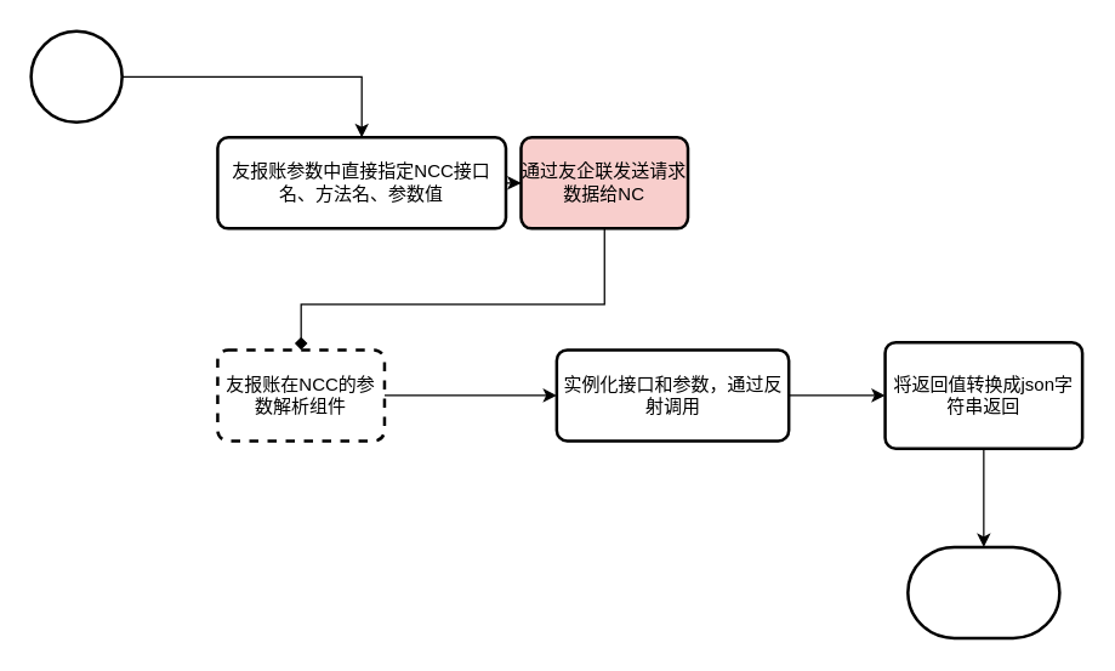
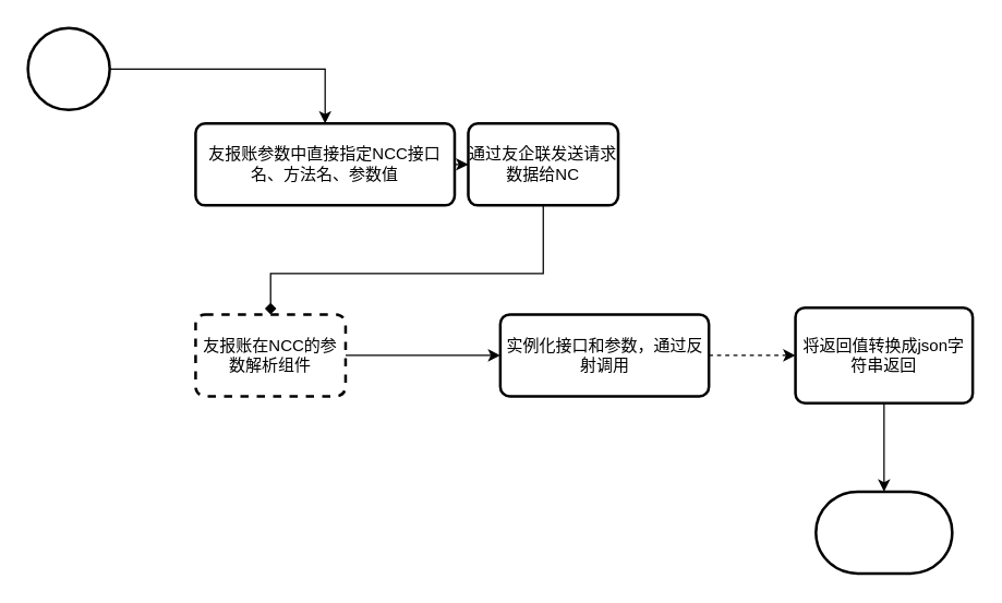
- <mxCell id="5" value="" style="edgeStyle=orthogonalEdgeStyle;rounded=0;orthogonalLoop=1;jettySize=auto;html=1;" edge="1" parent="1" source="6" target="8"><mxGeometry relative="1" as="geometry" /></mxCell>
+ <mxCell id="5" value="" style="edgeStyle=orthogonalEdgeStyle;rounded=0;orthogonalLoop=1;jettySize=auto;html=1;dashed=1;" edge="1" parent="1" source="6" target="8"><mxGeometry relative="1" as="geometry" /></mxCell>
- <mxCell id="8" value="通过友企联发送请求数据给NC" style="rounded=1;whiteSpace=wrap;html=1;absoluteArcSize=1;arcSize=14;strokeWidth=2;fillColor=#f8cecc;" vertex="1" parent="1"><mxGeometry x="343" y="90" width="110" height="60" as="geometry" /></mxCell>
+ <mxCell id="8" value="通过友企联发送请求数据给NC" style="rounded=1;whiteSpace=wrap;html=1;absoluteArcSize=1;arcSize=14;strokeWidth=2;" vertex="1" parent="1"><mxGeometry x="343" y="90" width="110" height="60" as="geometry" /></mxCell>
- <mxCell id="11" value="" style="edgeStyle=orthogonalEdgeStyle;rounded=0;orthogonalLoop=1;jettySize=auto;html=1;" edge="1" parent="1" source="12" target="14"><mxGeometry relative="1" as="geometry" /></mxCell>
+ <mxCell id="11" value="" style="edgeStyle=orthogonalEdgeStyle;rounded=0;orthogonalLoop=1;jettySize=auto;html=1;dashed=1;" edge="1" parent="1" source="12" target="14"><mxGeometry relative="1" as="geometry" /></mxCell>
